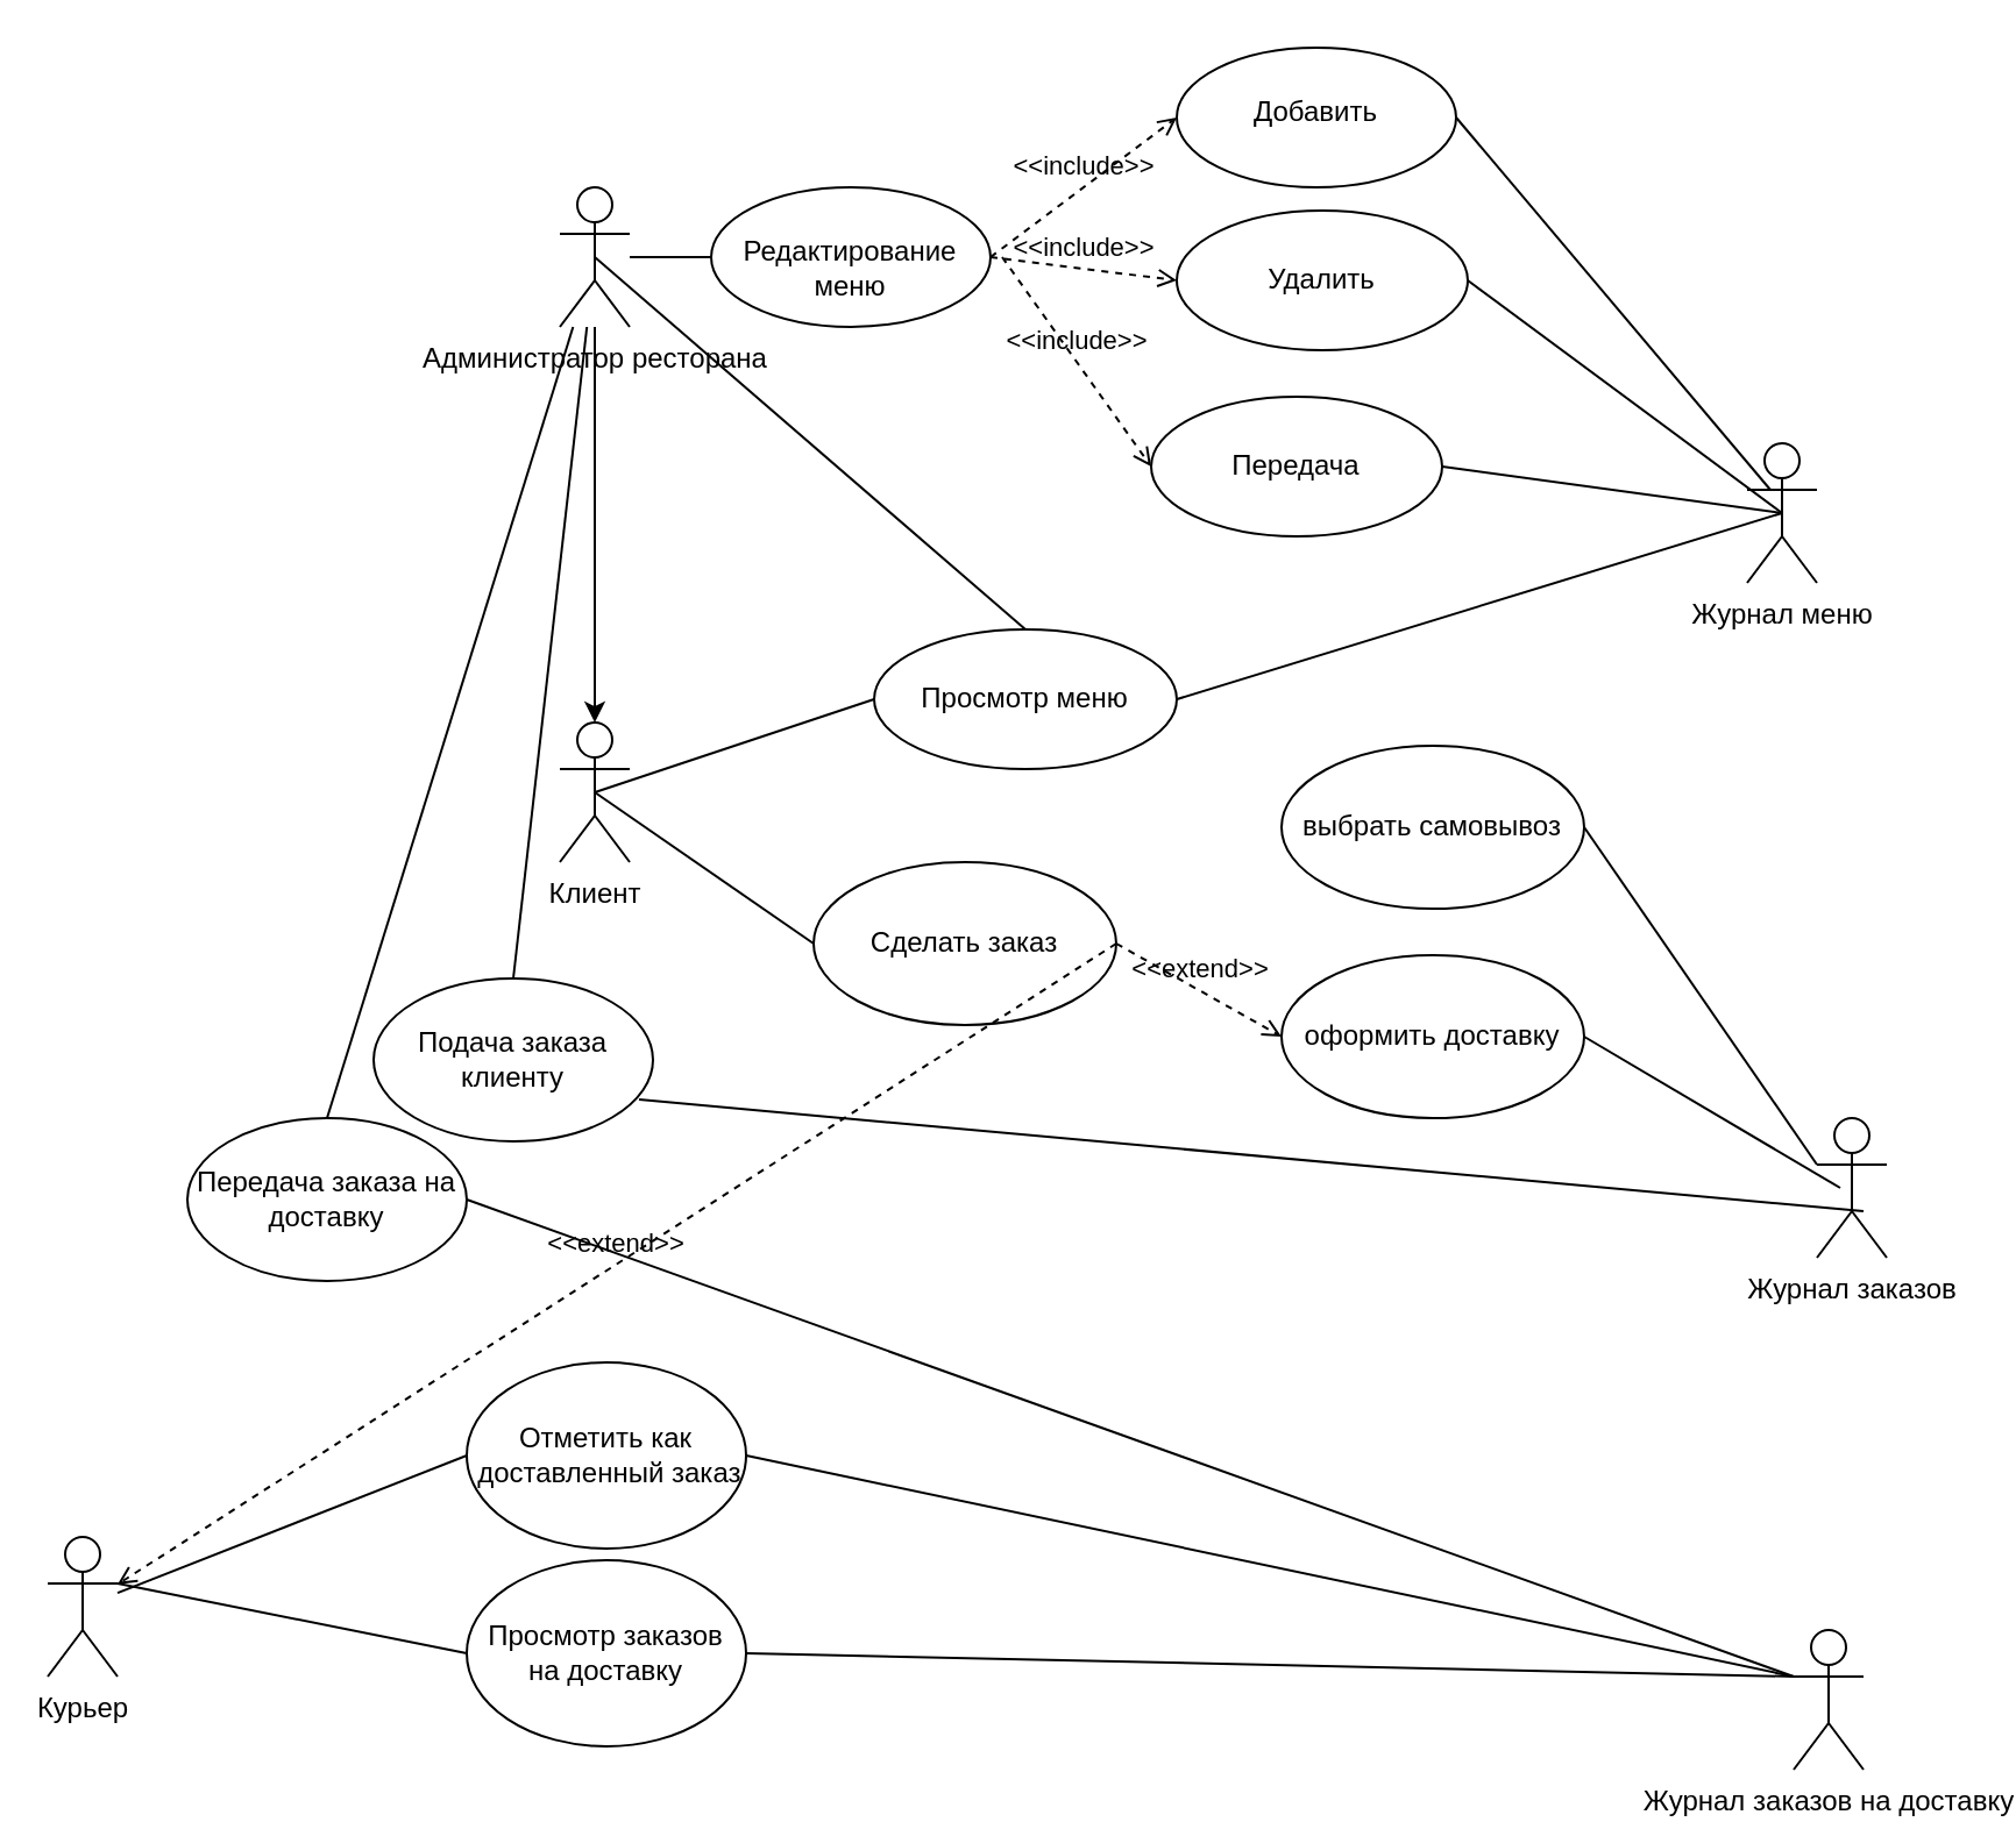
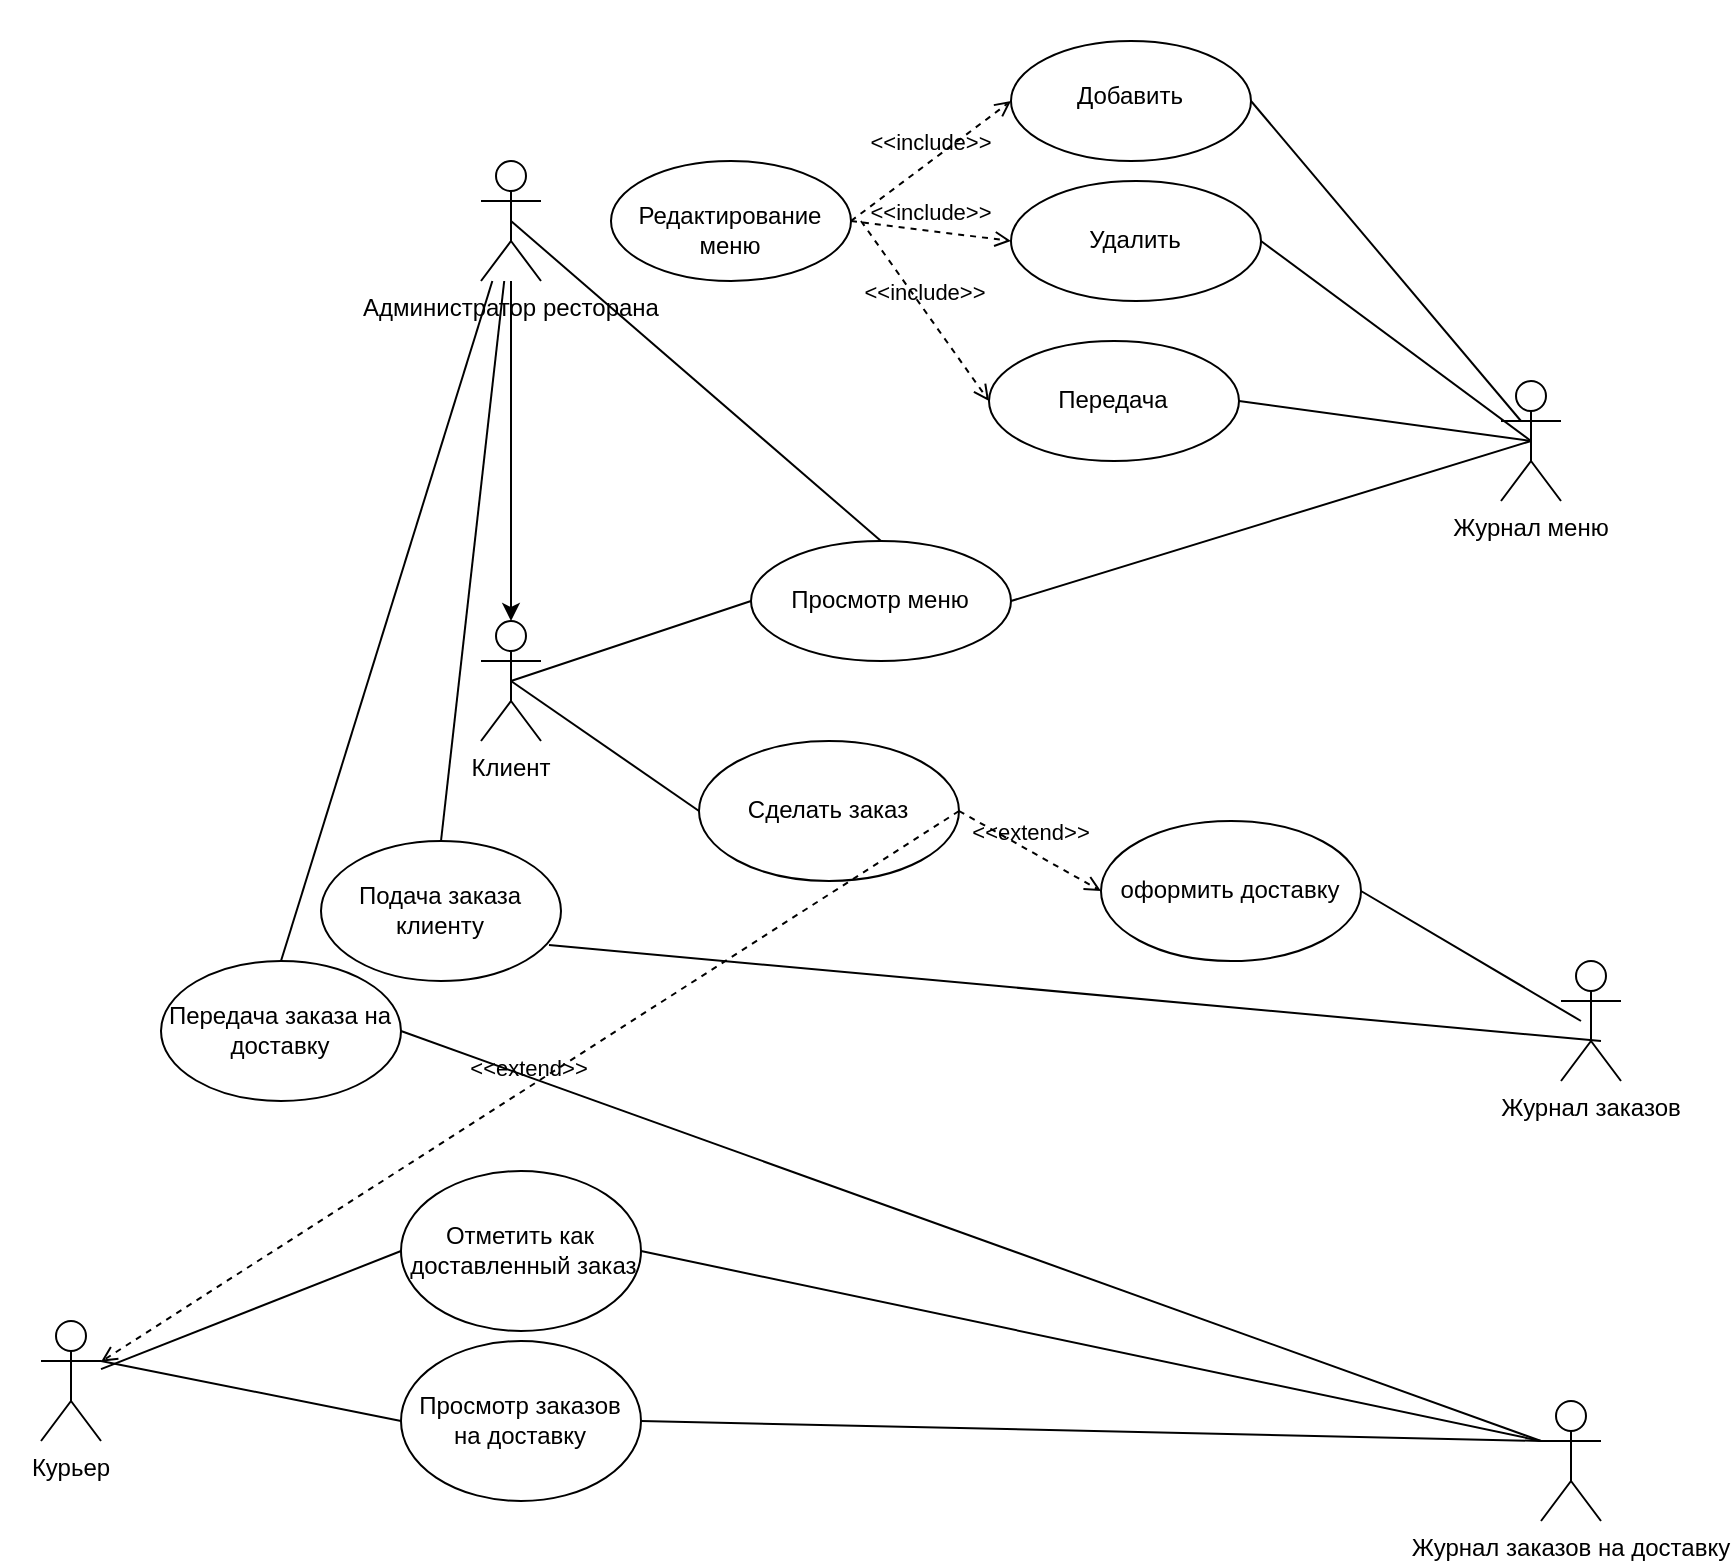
- <mxCell id="6" value="" style="endArrow=none;html=1;rounded=0;entryX=0;entryY=0.5;entryDx=0;entryDy=0;" edge="1" parent="1" source="3" target="5"><mxGeometry width="50" height="50" relative="1" as="geometry"><mxPoint x="420" y="410" as="sourcePoint" /><mxPoint x="470" y="360" as="targetPoint" /></mxGeometry></mxCell>
- <mxCell id="22" value="выбрать самовывоз" style="ellipse;whiteSpace=wrap;html=1;" vertex="1" parent="1"><mxGeometry x="550" y="320" width="130" height="70" as="geometry" /></mxCell>
- <mxCell id="32" value="" style="endArrow=none;html=1;rounded=0;entryX=0;entryY=0.333;entryDx=0;entryDy=0;entryPerimeter=0;exitX=1;exitY=0.5;exitDx=0;exitDy=0;" edge="1" parent="1" source="22" target="31"><mxGeometry width="50" height="50" relative="1" as="geometry"><mxPoint x="460" y="400" as="sourcePoint" /><mxPoint x="510" y="350" as="targetPoint" /></mxGeometry></mxCell>
